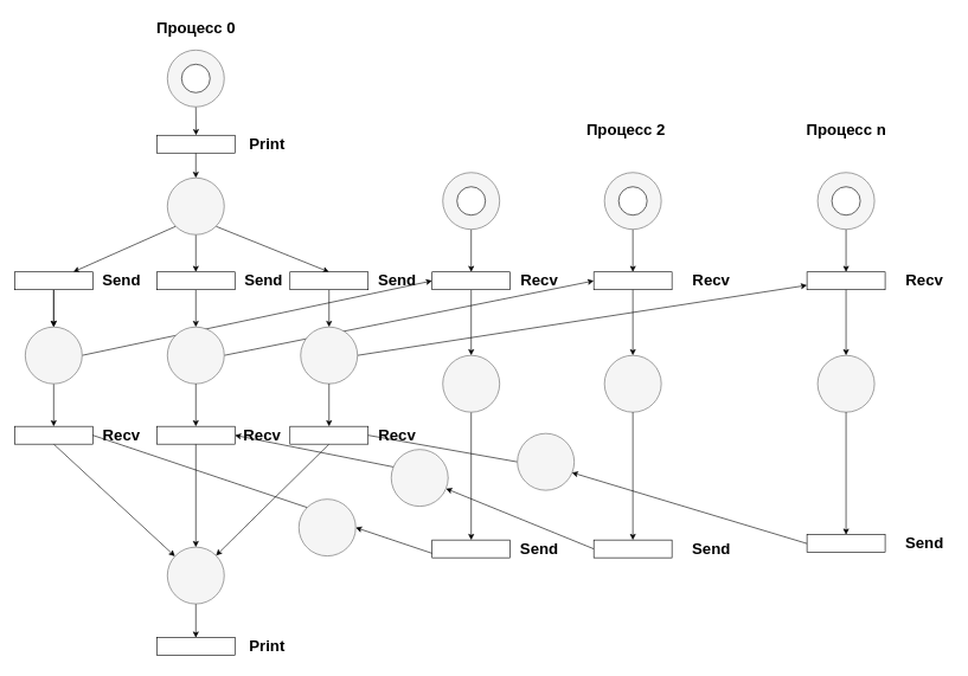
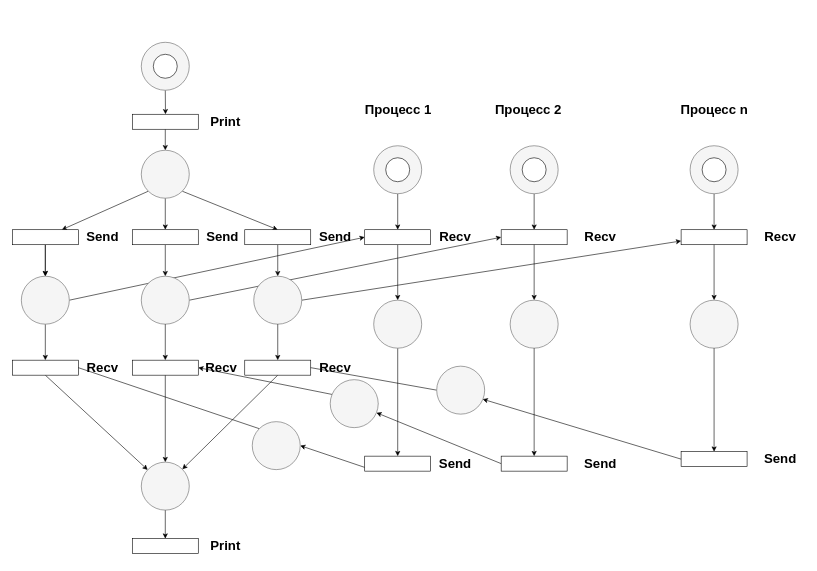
- <mxCell id="35" value="&lt;font color=&quot;#000000&quot;&gt;&lt;span style=&quot;font-size: 22px;&quot;&gt;&lt;b&gt;Процесс 0&lt;/b&gt;&lt;/span&gt;&lt;/font&gt;" style="text;html=1;align=center;verticalAlign=middle;resizable=0;points=[];autosize=1;strokeColor=none;fillColor=none;" vertex="1" parent="1"><mxGeometry x="210" y="20" width="130" height="40" as="geometry" /></mxCell>
+ <mxCell id="24" value="&lt;font color=&quot;#000000&quot;&gt;&lt;span style=&quot;font-size: 22px;&quot;&gt;&lt;b&gt;Процесс 1&lt;/b&gt;&lt;/span&gt;&lt;/font&gt;" style="text;html=1;align=center;verticalAlign=middle;resizable=0;points=[];autosize=1;strokeColor=none;fillColor=none;" vertex="1" parent="1"><mxGeometry x="597.5" y="162.5" width="130" height="40" as="geometry" /></mxCell>
